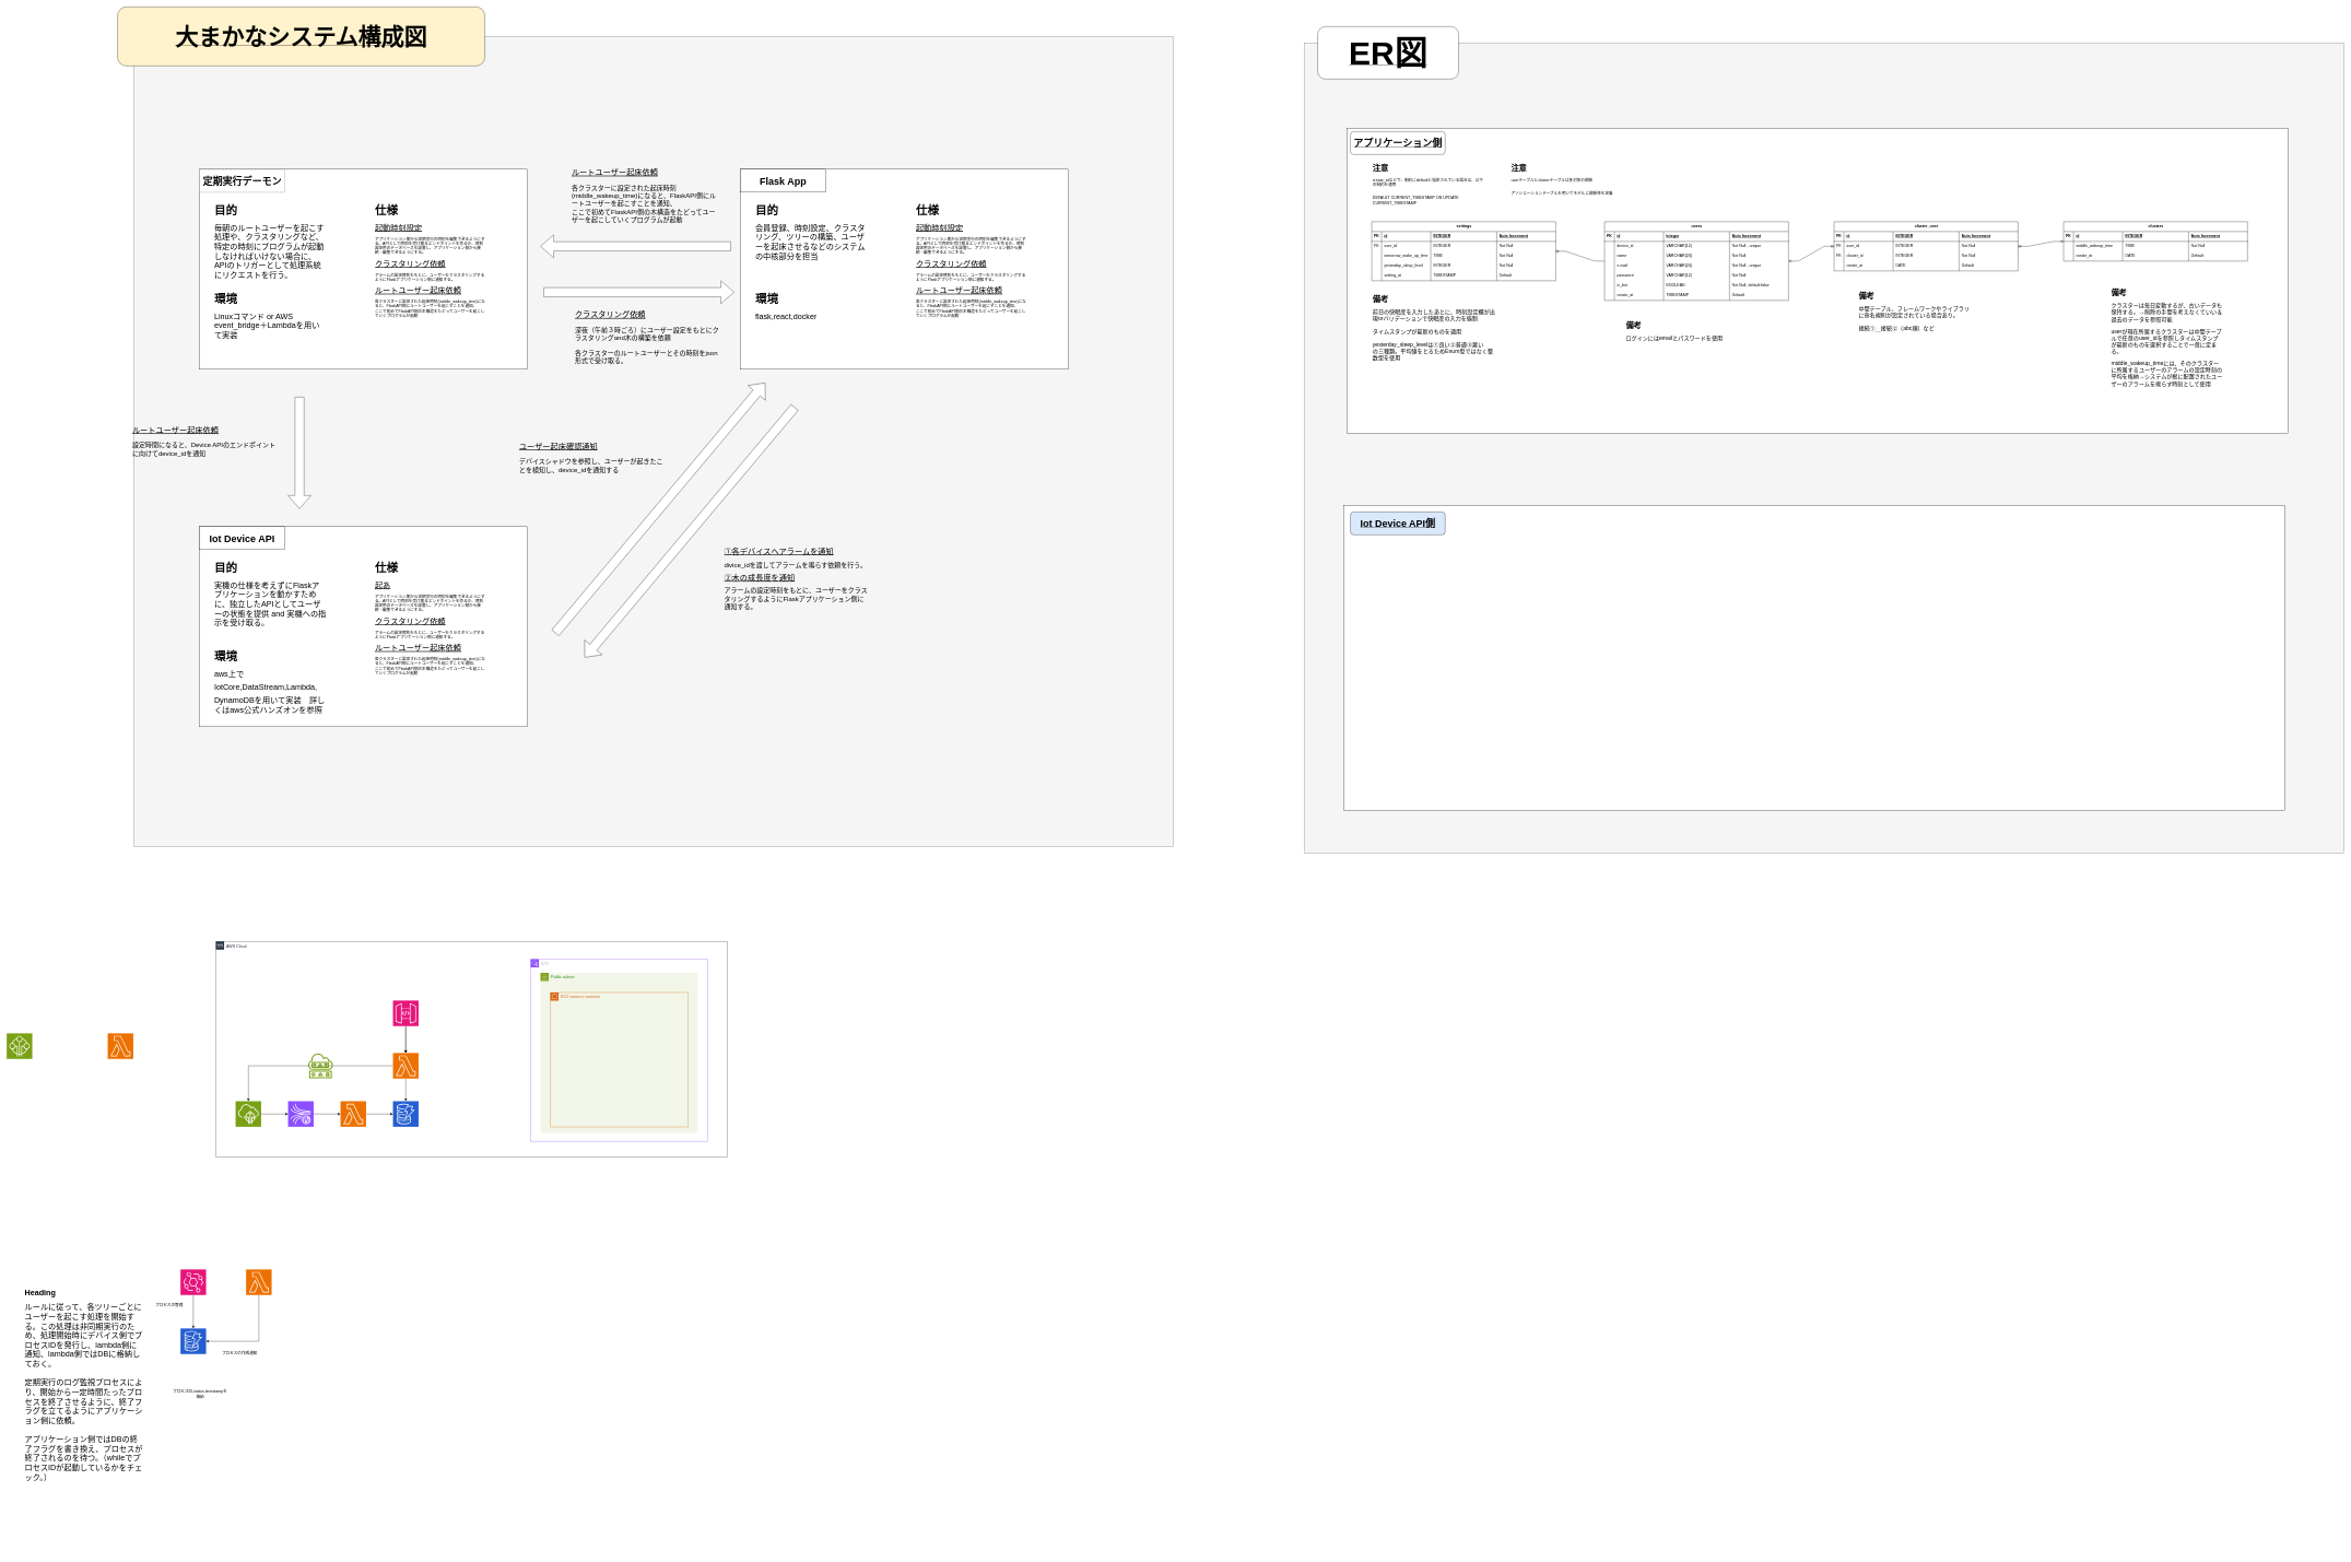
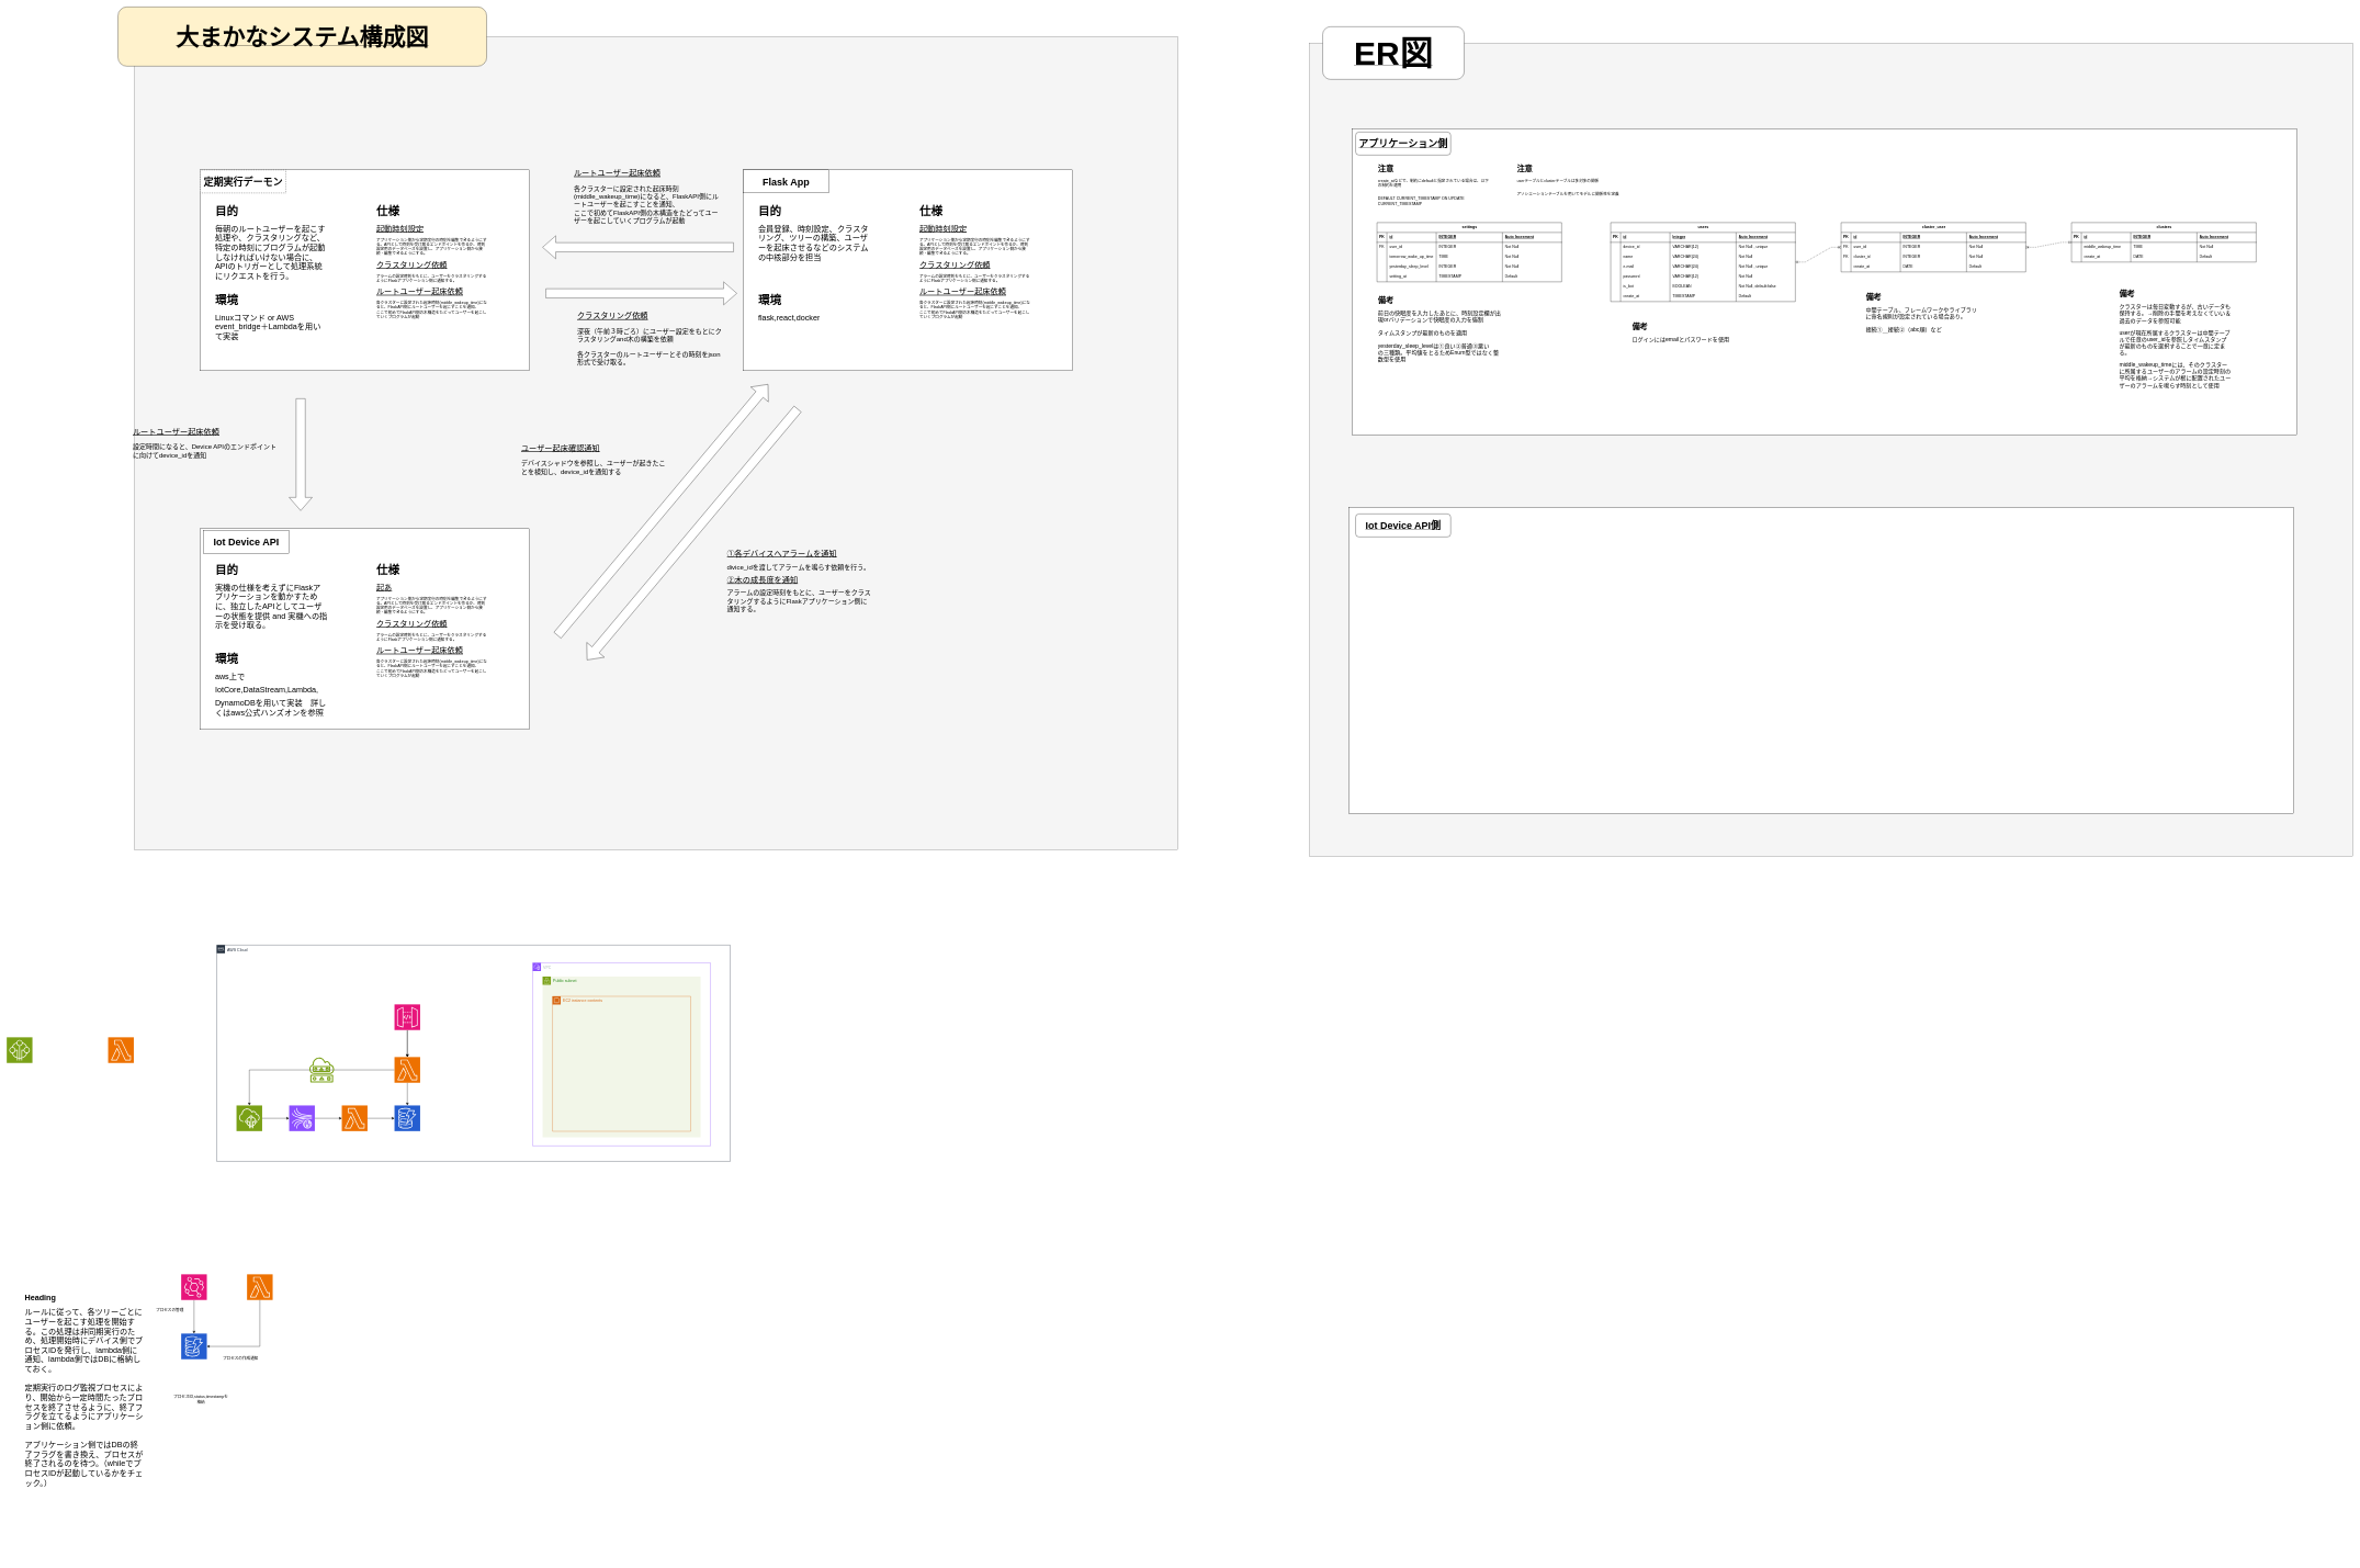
- <mxCell id="113" value="" style="edgeStyle=entityRelationEdgeStyle;fontSize=12;html=1;endArrow=ERoneToMany;startArrow=ERmandOne;rounded=0;" parent="5" source="69" target="87" edge="1"><mxGeometry width="100" height="100" relative="1" as="geometry"><mxPoint x="2046" y="375" as="sourcePoint" /><mxPoint x="2185" y="330" as="targetPoint" /></mxGeometry></mxCell>
+ <mxCell id="113" value="" style="edgeStyle=entityRelationEdgeStyle;fontSize=12;html=1;endArrow=ERoneToMany;startArrow=ERmandOne;rounded=0;dashed=1;" parent="5" source="69" target="87" edge="1"><mxGeometry width="100" height="100" relative="1" as="geometry"><mxPoint x="2046" y="375" as="sourcePoint" /><mxPoint x="2185" y="330" as="targetPoint" /></mxGeometry></mxCell>
- <mxCell id="111" value="" style="edgeStyle=entityRelationEdgeStyle;fontSize=12;html=1;endArrow=ERoneToMany;rounded=0;" parent="5" source="7" target="43" edge="1"><mxGeometry width="100" height="100" relative="1" as="geometry"><mxPoint x="625" y="525" as="sourcePoint" /><mxPoint x="725" y="425" as="targetPoint" /></mxGeometry></mxCell>
- <mxCell id="112" value="" style="edgeStyle=entityRelationEdgeStyle;fontSize=12;html=1;endArrow=ERoneToMany;startArrow=ERmandOne;rounded=0;" parent="5" source="7" target="87" edge="1"><mxGeometry width="100" height="100" relative="1" as="geometry"><mxPoint x="1385" y="360" as="sourcePoint" /><mxPoint x="1485" y="260" as="targetPoint" /></mxGeometry></mxCell>
+ <mxCell id="112" value="" style="edgeStyle=entityRelationEdgeStyle;fontSize=12;html=1;endArrow=ERoneToMany;startArrow=ERmandOne;rounded=0;dashed=1;" parent="5" source="7" target="87" edge="1"><mxGeometry width="100" height="100" relative="1" as="geometry"><mxPoint x="1385" y="360" as="sourcePoint" /><mxPoint x="1485" y="260" as="targetPoint" /></mxGeometry></mxCell>
- <mxCell id="116" value="&lt;span style=&quot;font-size: 30px;&quot;&gt;Iot Device API側&lt;/span&gt;" style="rounded=1;whiteSpace=wrap;html=1;fontStyle=5;fillColor=#dae8fc;" parent="1" vertex="1"><mxGeometry x="4118" y="1560" width="289" height="70" as="geometry" /></mxCell>
+ <mxCell id="116" value="&lt;span style=&quot;font-size: 30px;&quot;&gt;Iot Device API側&lt;/span&gt;" style="rounded=1;whiteSpace=wrap;html=1;fontStyle=5" parent="1" vertex="1"><mxGeometry x="4118" y="1560" width="289" height="70" as="geometry" /></mxCell>
- <mxCell id="125" value="&lt;b&gt;&lt;font style=&quot;font-size: 30px;&quot;&gt;Iot Device API&lt;/font&gt;&lt;/b&gt;" style="rounded=0;whiteSpace=wrap;html=1;" parent="1" vertex="1"><mxGeometry x="608" y="1605" width="260" height="70" as="geometry" /></mxCell>
+ <mxCell id="125" value="&lt;b&gt;&lt;font style=&quot;font-size: 30px;&quot;&gt;Iot Device API&lt;/font&gt;&lt;/b&gt;" style="rounded=0;whiteSpace=wrap;html=1;" parent="1" vertex="1"><mxGeometry x="618" y="1610" width="260" height="70" as="geometry" /></mxCell>
